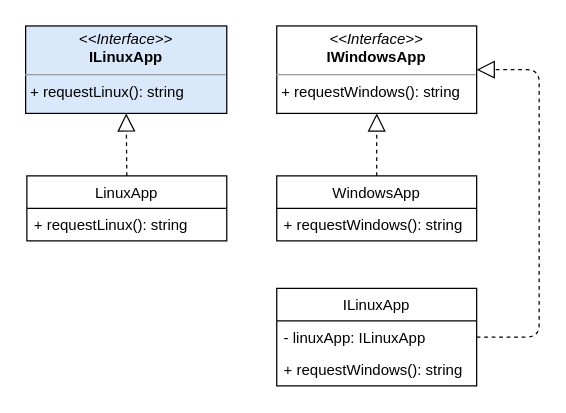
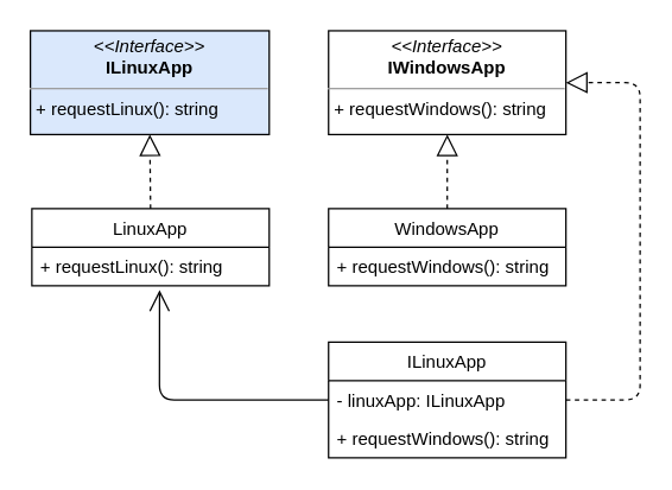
+ <mxCell id="16" value="" style="endArrow=open;endFill=1;endSize=12;html=1;entryX=0.538;entryY=1.115;entryDx=0;entryDy=0;entryPerimeter=0;exitX=0;exitY=0.5;exitDx=0;exitDy=0;" edge="1" parent="1" source="13" target="9"><mxGeometry width="160" relative="1" as="geometry"><mxPoint x="35" y="300" as="sourcePoint" /><mxPoint x="195" y="300" as="targetPoint" /><Array as="points"><mxPoint x="107" y="269" /></Array></mxGeometry></mxCell>
